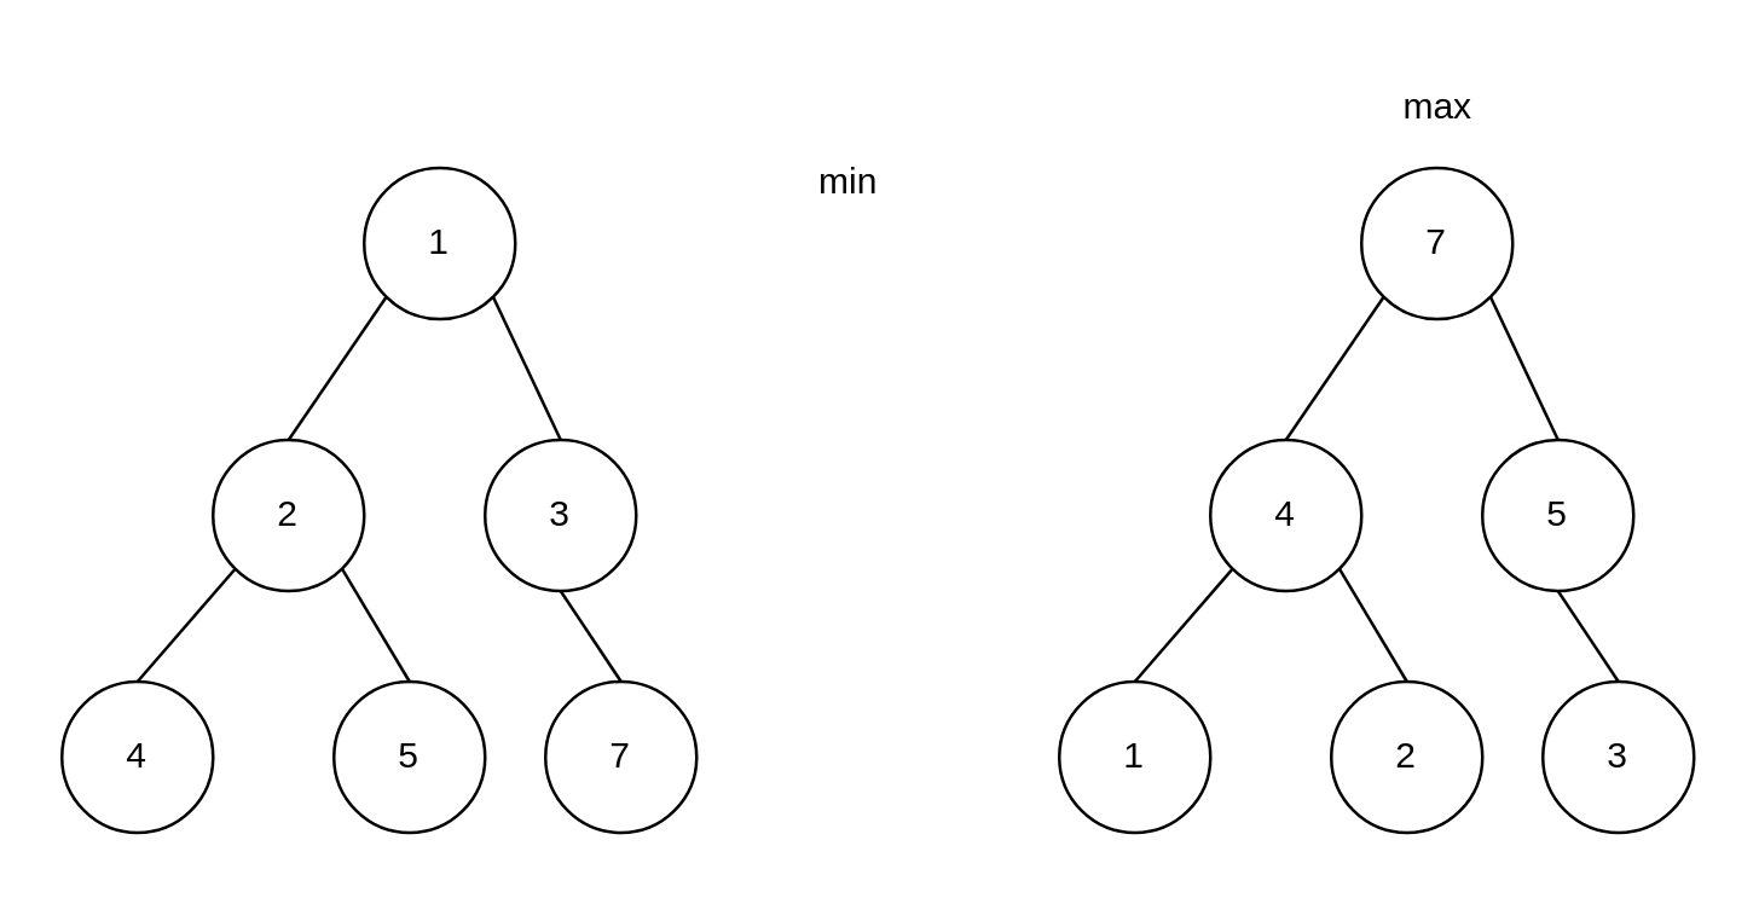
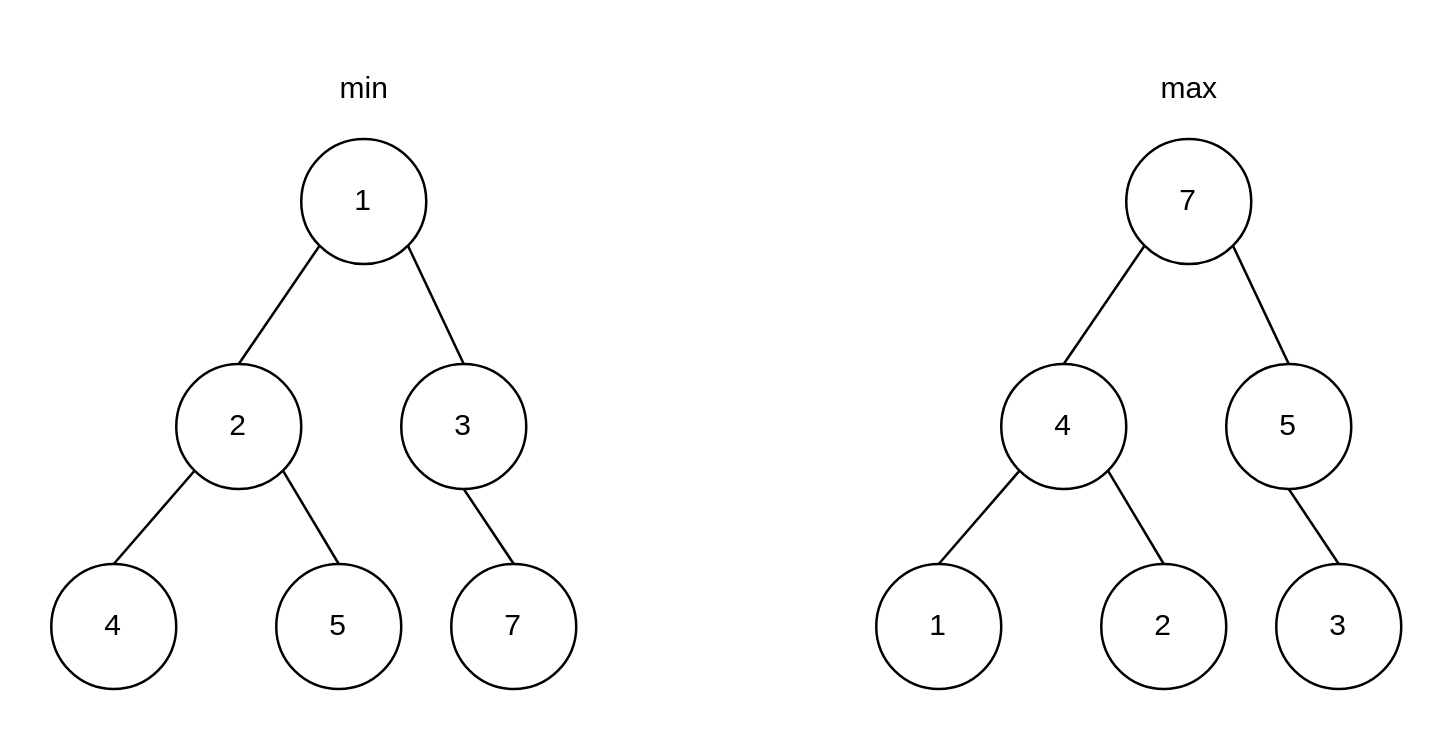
- <mxCell id="24" value="min" style="text;html=1;align=center;verticalAlign=middle;resizable=0;points=[];autosize=1;strokeColor=none;fillColor=none;" vertex="1" parent="1"><mxGeometry x="260" y="45" width="40" height="30" as="geometry" /></mxCell>
+ <mxCell id="24" value="min" style="text;html=1;align=center;verticalAlign=middle;resizable=0;points=[];autosize=1;strokeColor=none;fillColor=none;" vertex="1" parent="1"><mxGeometry x="125" y="20" width="40" height="30" as="geometry" /></mxCell>
